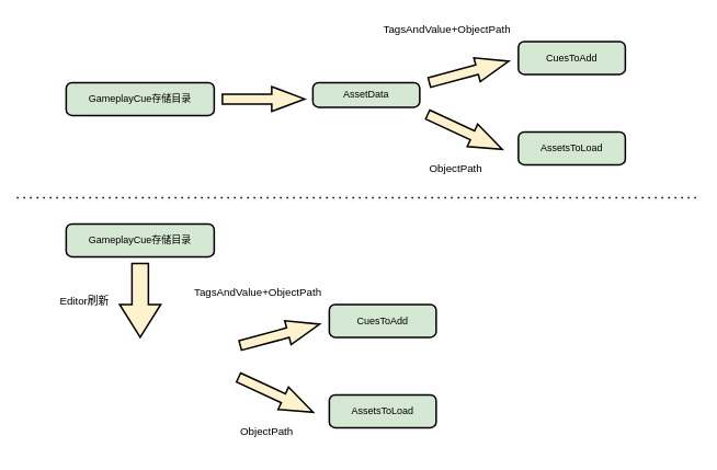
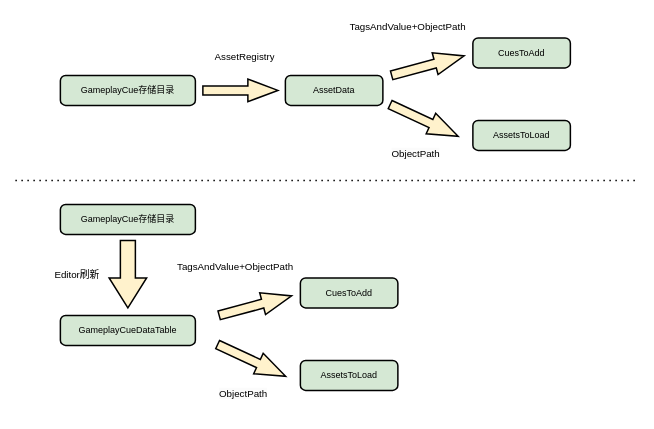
+ <mxCell id="5" value="&lt;font style=&quot;font-size: 13px;&quot;&gt;AssetRegistry&lt;/font&gt;" style="text;strokeColor=none;fillColor=none;align=left;verticalAlign=middle;spacingLeft=4;spacingRight=4;overflow=hidden;points=[[0,0.5],[1,0.5]];portConstraint=eastwest;rotatable=0;whiteSpace=wrap;html=1;" vertex="1" parent="1"><mxGeometry x="280" y="60" width="120" height="30" as="geometry" /></mxCell>
- <mxCell id="3" value="AssetData" style="rounded=1;whiteSpace=wrap;html=1;absoluteArcSize=1;arcSize=14;strokeWidth=2;fillColor=#d5e8d4;strokeColor=#000000;" vertex="1" parent="1"><mxGeometry x="380" y="100" width="130" height="30" as="geometry" /></mxCell>
+ <mxCell id="3" value="AssetData" style="rounded=1;whiteSpace=wrap;html=1;absoluteArcSize=1;arcSize=14;strokeWidth=2;fillColor=#d5e8d4;strokeColor=#000000;" vertex="1" parent="1"><mxGeometry x="380" y="100" width="130" height="40" as="geometry" /></mxCell>
+ <mxCell id="19" value="GameplayCueDataTable" style="rounded=1;whiteSpace=wrap;html=1;absoluteArcSize=1;arcSize=14;strokeWidth=2;fillColor=#d5e8d4;strokeColor=#000000;" vertex="1" parent="1"><mxGeometry x="80" y="420" width="180" height="40" as="geometry" /></mxCell>
